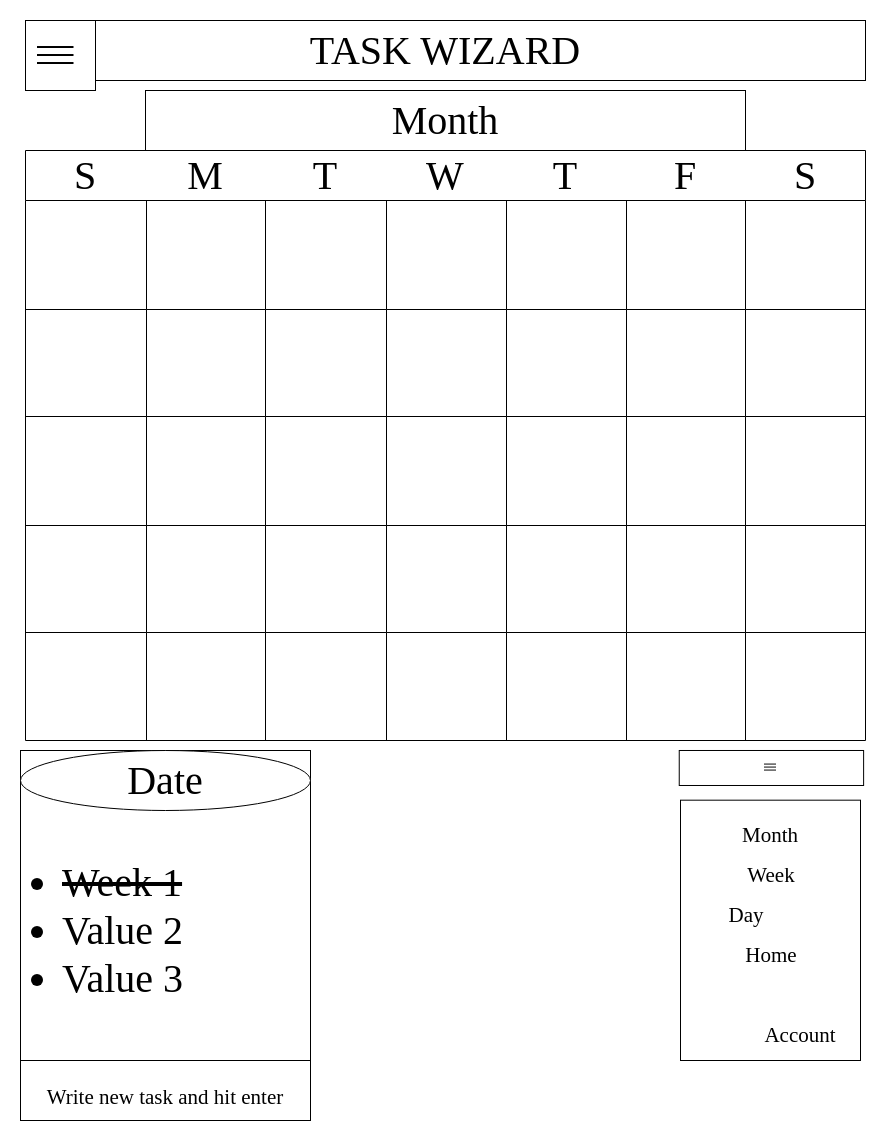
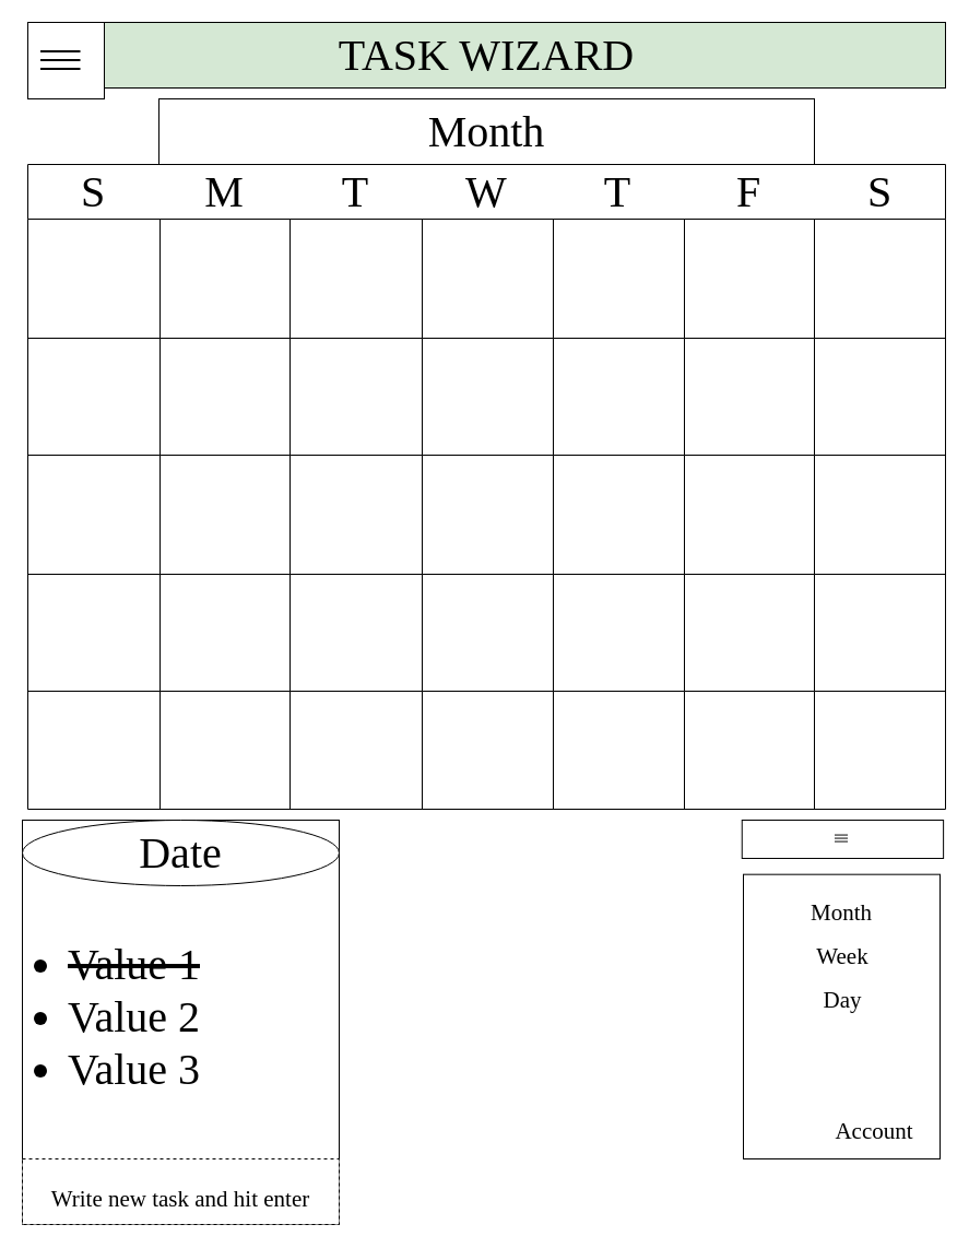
- <mxCell id="2" value="&lt;font style=&quot;font-size: 40px;&quot;&gt;TASK WIZARD&lt;/font&gt;" style="whiteSpace=wrap;html=1;fontFamily=Verdana;" parent="1" vertex="1"><mxGeometry x="25" width="840" height="60" as="geometry" y="20" /></mxCell>
+ <mxCell id="2" value="&lt;font style=&quot;font-size: 40px;&quot;&gt;TASK WIZARD&lt;/font&gt;" style="whiteSpace=wrap;html=1;fontFamily=Verdana;fillColor=#d5e8d4;" parent="1" vertex="1"><mxGeometry x="25" width="840" height="60" as="geometry" y="20" /></mxCell>
- <mxCell id="60" value="Day" style="text;html=1;strokeColor=none;fillColor=none;align=center;verticalAlign=middle;whiteSpace=wrap;rounded=0;fontFamily=Verdana;fontSize=21;" parent="1" vertex="1"><mxGeometry x="715.93" y="900" width="60" height="30" as="geometry" /></mxCell>
+ <mxCell id="60" value="Day" style="text;html=1;strokeColor=none;fillColor=none;align=center;verticalAlign=middle;whiteSpace=wrap;rounded=0;fontFamily=Verdana;fontSize=21;" parent="1" vertex="1"><mxGeometry x="740.93" y="900" width="60" height="30" as="geometry" /></mxCell>
- <mxCell id="55" value="&lt;ul&gt;&lt;li&gt;&lt;strike&gt;Week 1&lt;/strike&gt;&lt;/li&gt;&lt;li&gt;Value 2&lt;/li&gt;&lt;li&gt;Value 3&lt;/li&gt;&lt;/ul&gt;" style="text;strokeColor=none;fillColor=none;html=1;whiteSpace=wrap;verticalAlign=middle;overflow=hidden;fontFamily=Verdana;fontSize=40;" parent="1" vertex="1"><mxGeometry y="810" width="290" height="240" as="geometry" x="20" /></mxCell>
+ <mxCell id="55" value="&lt;ul&gt;&lt;li&gt;&lt;strike&gt;Value 1&lt;/strike&gt;&lt;/li&gt;&lt;li&gt;Value 2&lt;/li&gt;&lt;li&gt;Value 3&lt;/li&gt;&lt;/ul&gt;" style="text;strokeColor=none;fillColor=none;html=1;whiteSpace=wrap;verticalAlign=middle;overflow=hidden;fontFamily=Verdana;fontSize=40;" parent="1" vertex="1"><mxGeometry y="810" width="290" height="240" as="geometry" x="20" /></mxCell>
- <mxCell id="61" value="Home" style="text;html=1;strokeColor=none;fillColor=none;align=center;verticalAlign=middle;whiteSpace=wrap;rounded=0;fontFamily=Verdana;fontSize=21;" parent="1" vertex="1"><mxGeometry x="740.93" y="940" width="60" height="30" as="geometry" /></mxCell>
- <mxCell id="56" value="&lt;font style=&quot;font-size: 21px;&quot;&gt;Write new task and hit enter&lt;/font&gt;" style="rounded=0;whiteSpace=wrap;html=1;fontFamily=Verdana;fontSize=40;" parent="1" vertex="1"><mxGeometry y="1060" width="290" height="60" as="geometry" x="20" /></mxCell>
+ <mxCell id="56" value="&lt;font style=&quot;font-size: 21px;&quot;&gt;Write new task and hit enter&lt;/font&gt;" style="rounded=0;whiteSpace=wrap;html=1;fontFamily=Verdana;fontSize=40;dashed=1;" parent="1" vertex="1"><mxGeometry y="1060" width="290" height="60" as="geometry" x="20" /></mxCell>
